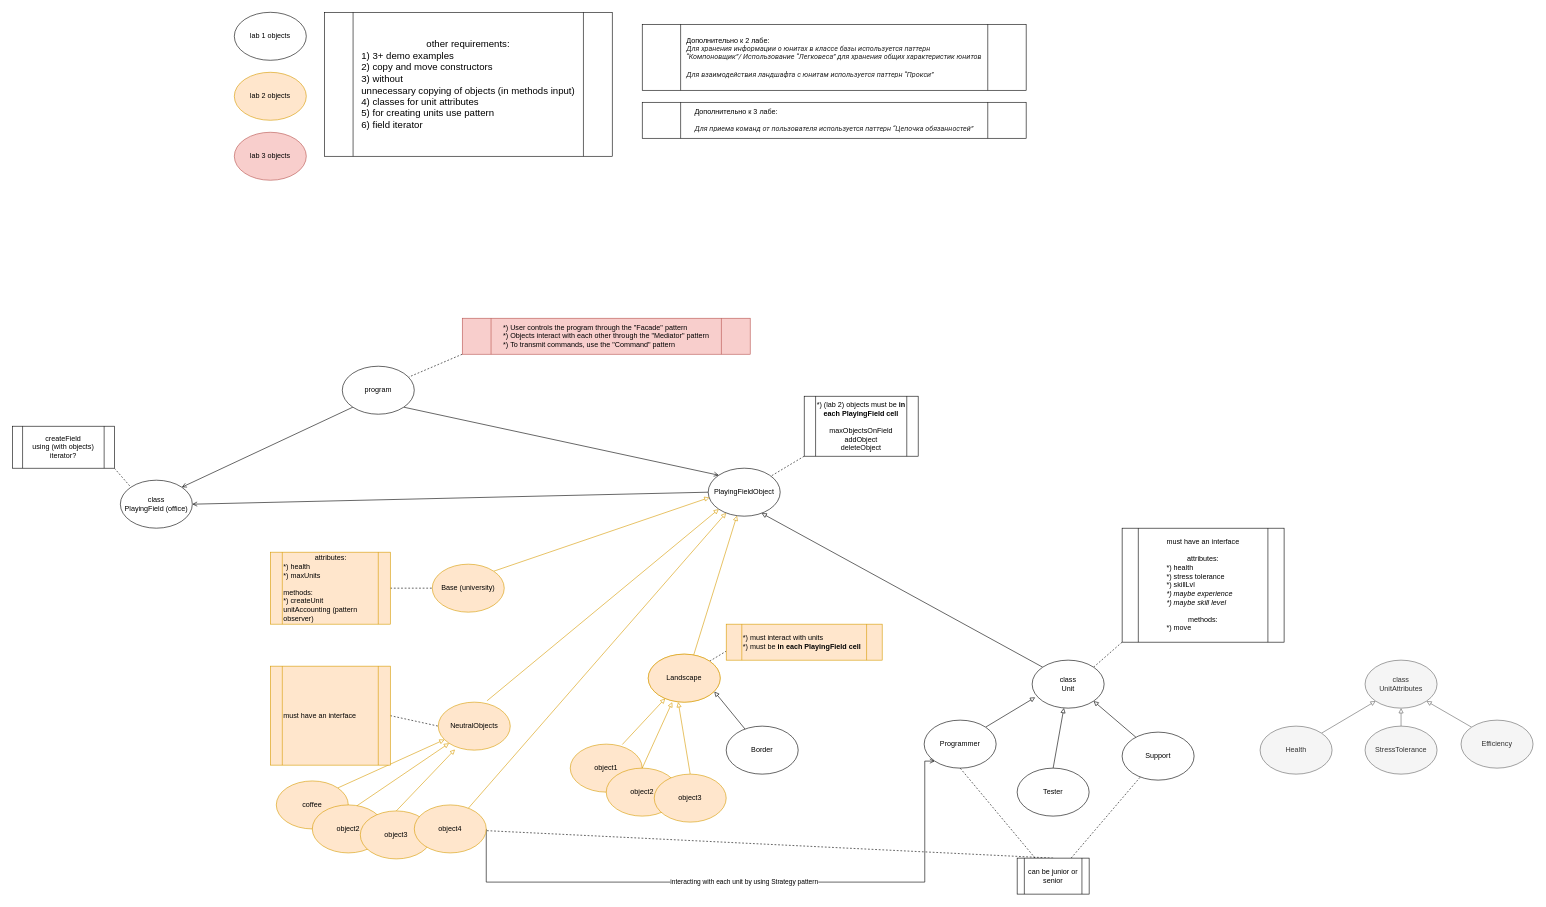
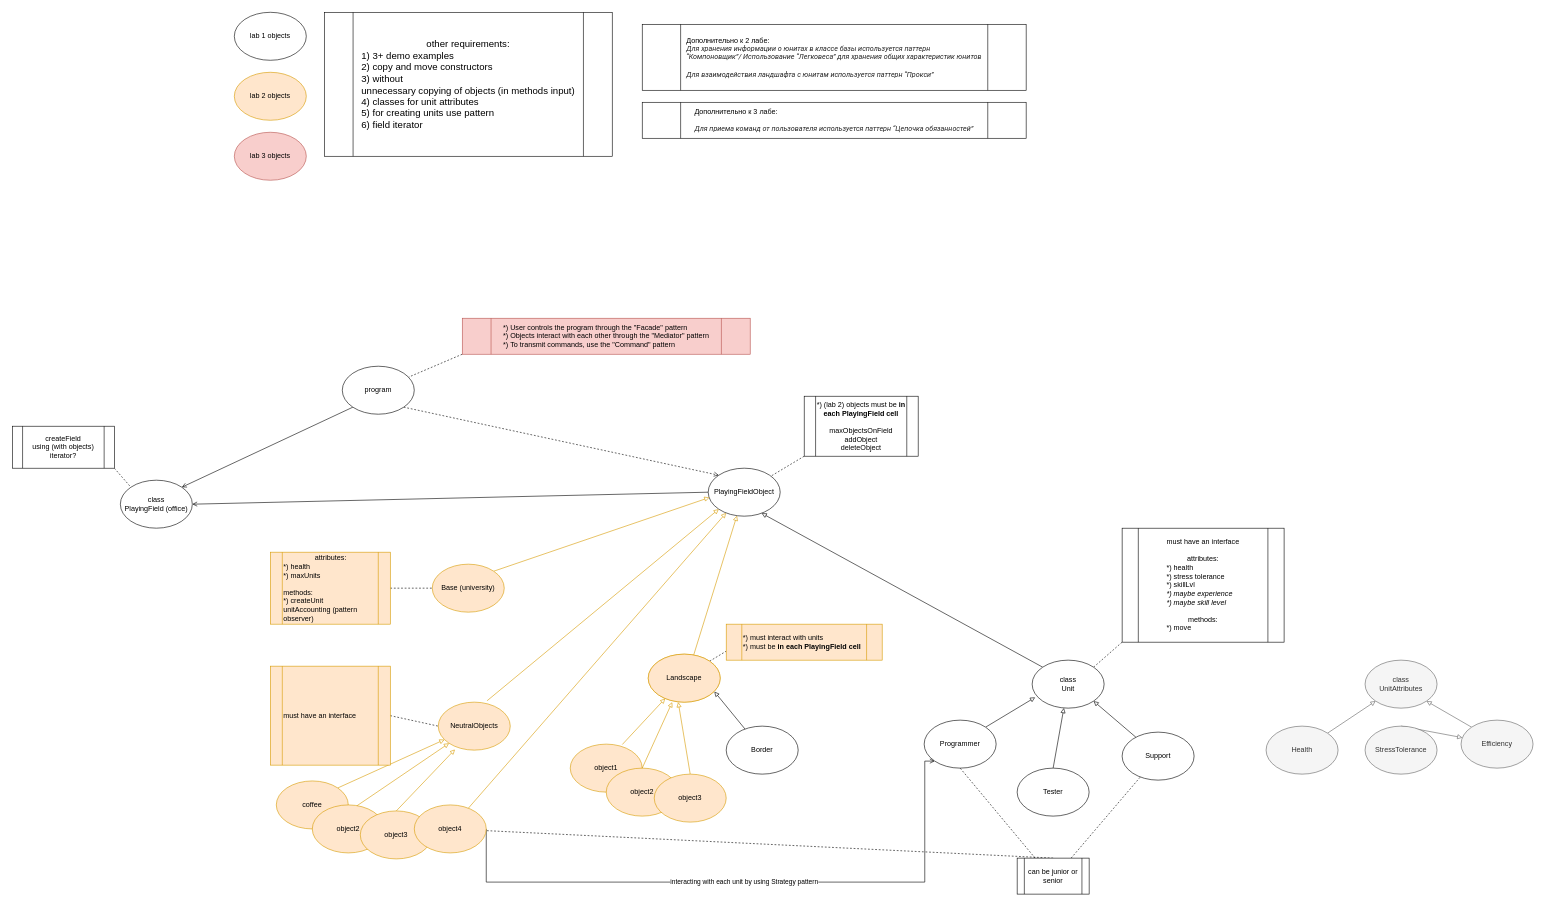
- <mxCell id="66" style="edgeStyle=none;rounded=0;orthogonalLoop=1;jettySize=auto;html=1;exitX=1;exitY=1;exitDx=0;exitDy=0;entryX=0;entryY=0;entryDx=0;entryDy=0;endArrow=open;endFill=0;" parent="1" source="67" target="4" edge="1"><mxGeometry relative="1" as="geometry" /></mxCell>
+ <mxCell id="66" style="edgeStyle=none;rounded=0;orthogonalLoop=1;jettySize=auto;html=1;exitX=1;exitY=1;exitDx=0;exitDy=0;entryX=0;entryY=0;entryDx=0;entryDy=0;endArrow=open;endFill=0;dashed=1;" parent="1" source="67" target="4" edge="1"><mxGeometry relative="1" as="geometry" /></mxCell>
- <mxCell id="36" style="edgeStyle=none;rounded=0;orthogonalLoop=1;jettySize=auto;html=1;exitX=0.5;exitY=0;exitDx=0;exitDy=0;entryX=0.5;entryY=1;entryDx=0;entryDy=0;endArrow=block;endFill=0;fillColor=#f5f5f5;strokeColor=#666666;" parent="1" source="37" target="33" edge="1"><mxGeometry relative="1" as="geometry" /></mxCell>
+ <mxCell id="36" style="edgeStyle=none;rounded=0;orthogonalLoop=1;jettySize=auto;html=1;exitX=0.5;exitY=0;exitDx=0;exitDy=0;endArrow=block;endFill=0;fillColor=#f5f5f5;strokeColor=#666666;" parent="1" source="37" target="39" edge="1"><mxGeometry relative="1" as="geometry" /></mxCell>
- <mxCell id="35" value="Health" style="ellipse;whiteSpace=wrap;html=1;fillColor=#f5f5f5;strokeColor=#666666;fontColor=#333333;" parent="1" vertex="1"><mxGeometry x="2100" y="1210" width="120" height="80" as="geometry" /></mxCell>
+ <mxCell id="35" value="Health" style="ellipse;whiteSpace=wrap;html=1;fillColor=#f5f5f5;strokeColor=#666666;fontColor=#333333;" parent="1" vertex="1"><mxGeometry x="2110" y="1210" width="120" height="80" as="geometry" /></mxCell>
